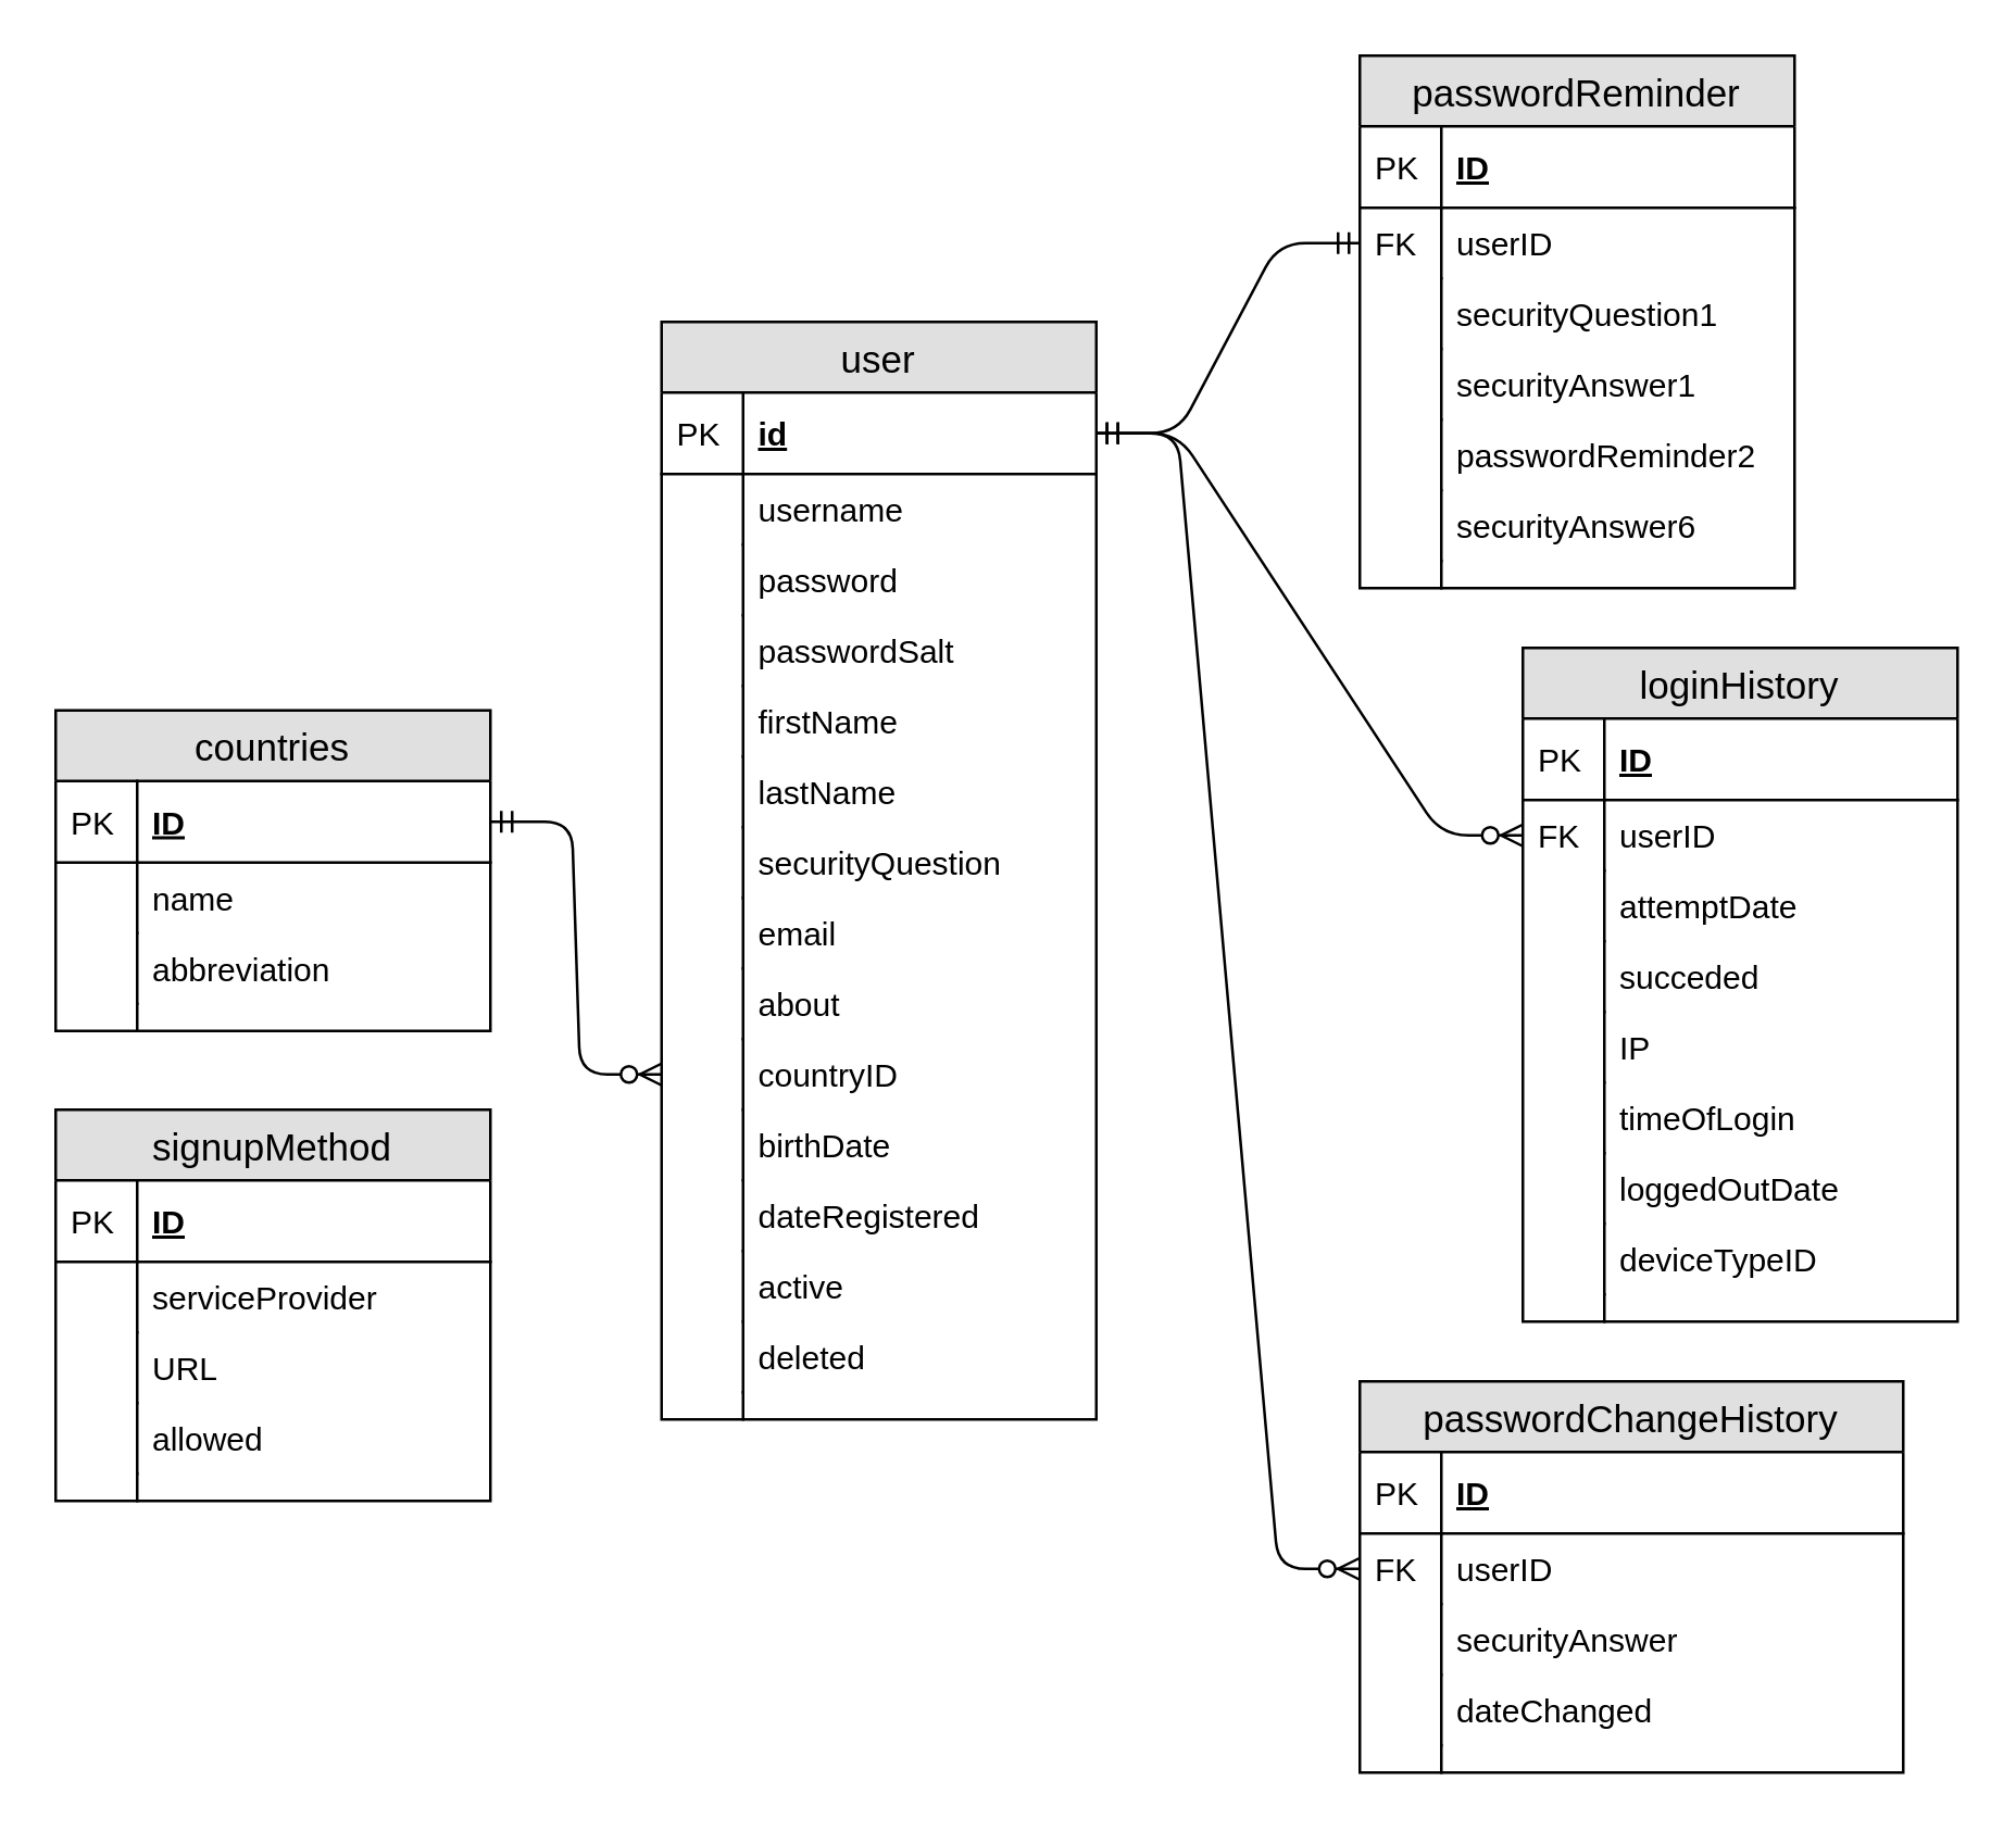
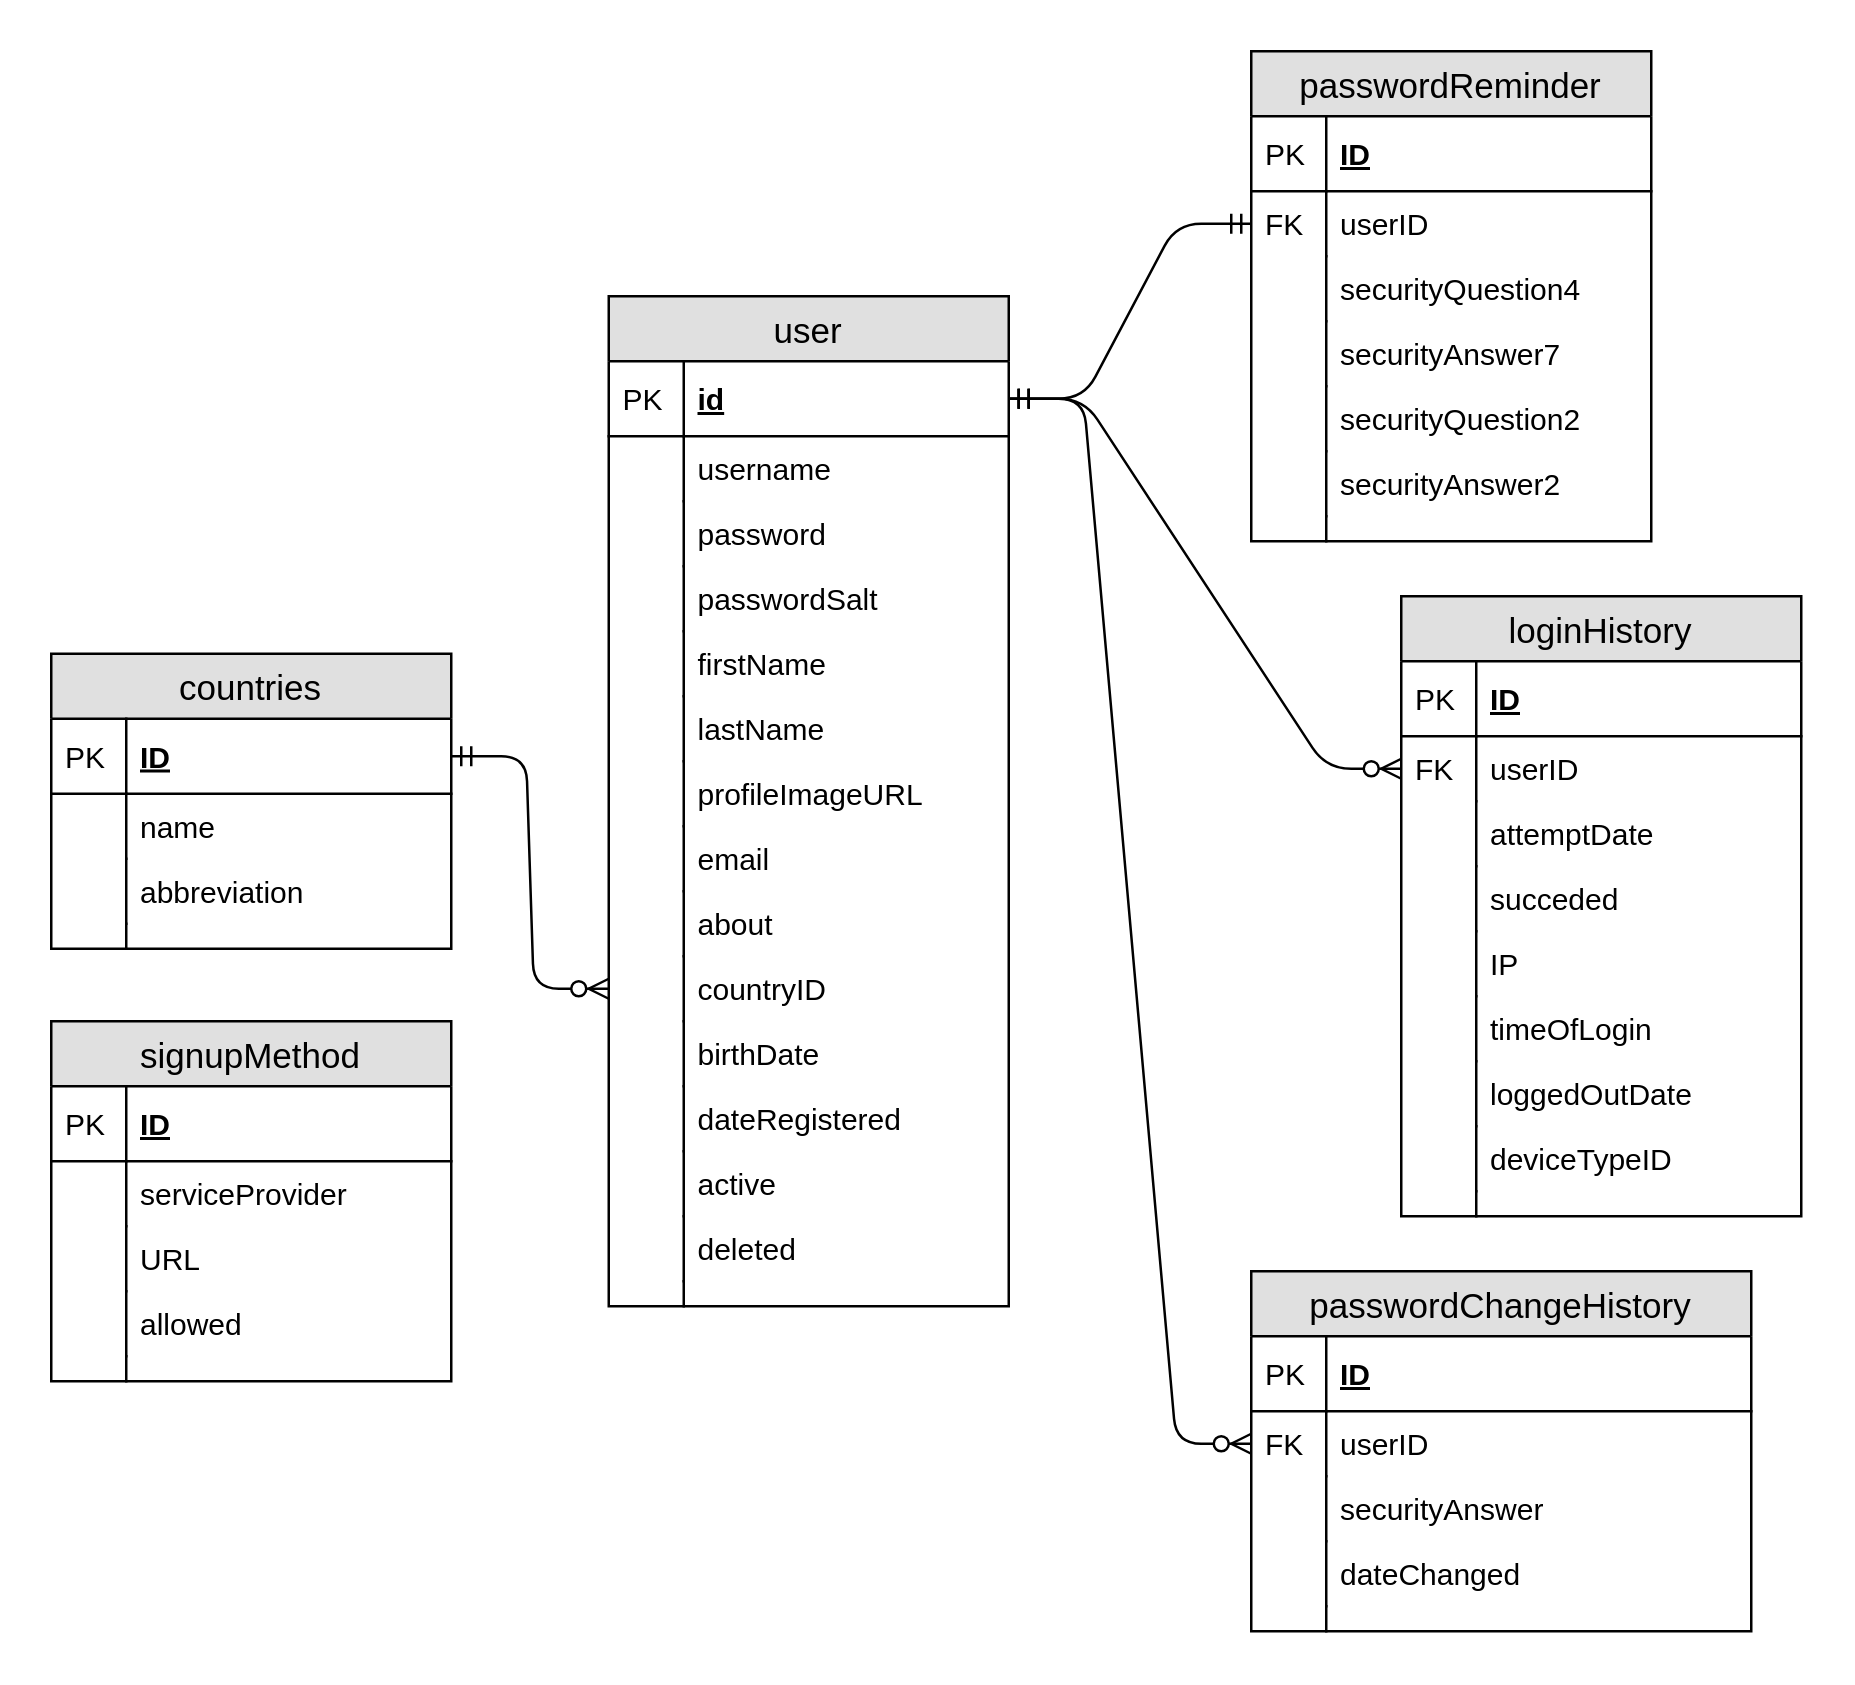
- <mxCell id="69" value="securityQuestion1" style="shape=partialRectangle;top=0;left=0;right=0;bottom=0;align=left;verticalAlign=top;fillColor=none;spacingLeft=34;spacingRight=4;overflow=hidden;rotatable=0;points=[[0,0.5],[1,0.5]];portConstraint=eastwest;dropTarget=0;fontSize=12;" vertex="1" parent="64"><mxGeometry y="82" width="160" height="26" as="geometry" /></mxCell>
+ <mxCell id="69" value="securityQuestion4" style="shape=partialRectangle;top=0;left=0;right=0;bottom=0;align=left;verticalAlign=top;fillColor=none;spacingLeft=34;spacingRight=4;overflow=hidden;rotatable=0;points=[[0,0.5],[1,0.5]];portConstraint=eastwest;dropTarget=0;fontSize=12;" vertex="1" parent="64"><mxGeometry y="82" width="160" height="26" as="geometry" /></mxCell>
- <mxCell id="71" value="securityAnswer1" style="shape=partialRectangle;top=0;left=0;right=0;bottom=0;align=left;verticalAlign=top;fillColor=none;spacingLeft=34;spacingRight=4;overflow=hidden;rotatable=0;points=[[0,0.5],[1,0.5]];portConstraint=eastwest;dropTarget=0;fontSize=12;" vertex="1" parent="64"><mxGeometry y="108" width="160" height="26" as="geometry" /></mxCell>
+ <mxCell id="71" value="securityAnswer7" style="shape=partialRectangle;top=0;left=0;right=0;bottom=0;align=left;verticalAlign=top;fillColor=none;spacingLeft=34;spacingRight=4;overflow=hidden;rotatable=0;points=[[0,0.5],[1,0.5]];portConstraint=eastwest;dropTarget=0;fontSize=12;" vertex="1" parent="64"><mxGeometry y="108" width="160" height="26" as="geometry" /></mxCell>
- <mxCell id="73" value="passwordReminder2" style="shape=partialRectangle;top=0;left=0;right=0;bottom=0;align=left;verticalAlign=top;fillColor=none;spacingLeft=34;spacingRight=4;overflow=hidden;rotatable=0;points=[[0,0.5],[1,0.5]];portConstraint=eastwest;dropTarget=0;fontSize=12;" vertex="1" parent="64"><mxGeometry y="134" width="160" height="26" as="geometry" /></mxCell>
+ <mxCell id="73" value="securityQuestion2" style="shape=partialRectangle;top=0;left=0;right=0;bottom=0;align=left;verticalAlign=top;fillColor=none;spacingLeft=34;spacingRight=4;overflow=hidden;rotatable=0;points=[[0,0.5],[1,0.5]];portConstraint=eastwest;dropTarget=0;fontSize=12;" vertex="1" parent="64"><mxGeometry y="134" width="160" height="26" as="geometry" /></mxCell>
- <mxCell id="75" value="securityAnswer6" style="shape=partialRectangle;top=0;left=0;right=0;bottom=0;align=left;verticalAlign=top;fillColor=none;spacingLeft=34;spacingRight=4;overflow=hidden;rotatable=0;points=[[0,0.5],[1,0.5]];portConstraint=eastwest;dropTarget=0;fontSize=12;" vertex="1" parent="64"><mxGeometry y="160" width="160" height="26" as="geometry" /></mxCell>
+ <mxCell id="75" value="securityAnswer2" style="shape=partialRectangle;top=0;left=0;right=0;bottom=0;align=left;verticalAlign=top;fillColor=none;spacingLeft=34;spacingRight=4;overflow=hidden;rotatable=0;points=[[0,0.5],[1,0.5]];portConstraint=eastwest;dropTarget=0;fontSize=12;" vertex="1" parent="64"><mxGeometry y="160" width="160" height="26" as="geometry" /></mxCell>
- <mxCell id="15" value="securityQuestion" style="shape=partialRectangle;top=0;left=0;right=0;bottom=0;align=left;verticalAlign=top;fillColor=none;spacingLeft=34;spacingRight=4;overflow=hidden;rotatable=0;points=[[0,0.5],[1,0.5]];portConstraint=eastwest;dropTarget=0;fontSize=12;" vertex="1" parent="2"><mxGeometry y="186" width="160" height="26" as="geometry" /></mxCell>
+ <mxCell id="15" value="profileImageURL" style="shape=partialRectangle;top=0;left=0;right=0;bottom=0;align=left;verticalAlign=top;fillColor=none;spacingLeft=34;spacingRight=4;overflow=hidden;rotatable=0;points=[[0,0.5],[1,0.5]];portConstraint=eastwest;dropTarget=0;fontSize=12;" vertex="1" parent="2"><mxGeometry y="186" width="160" height="26" as="geometry" /></mxCell>
